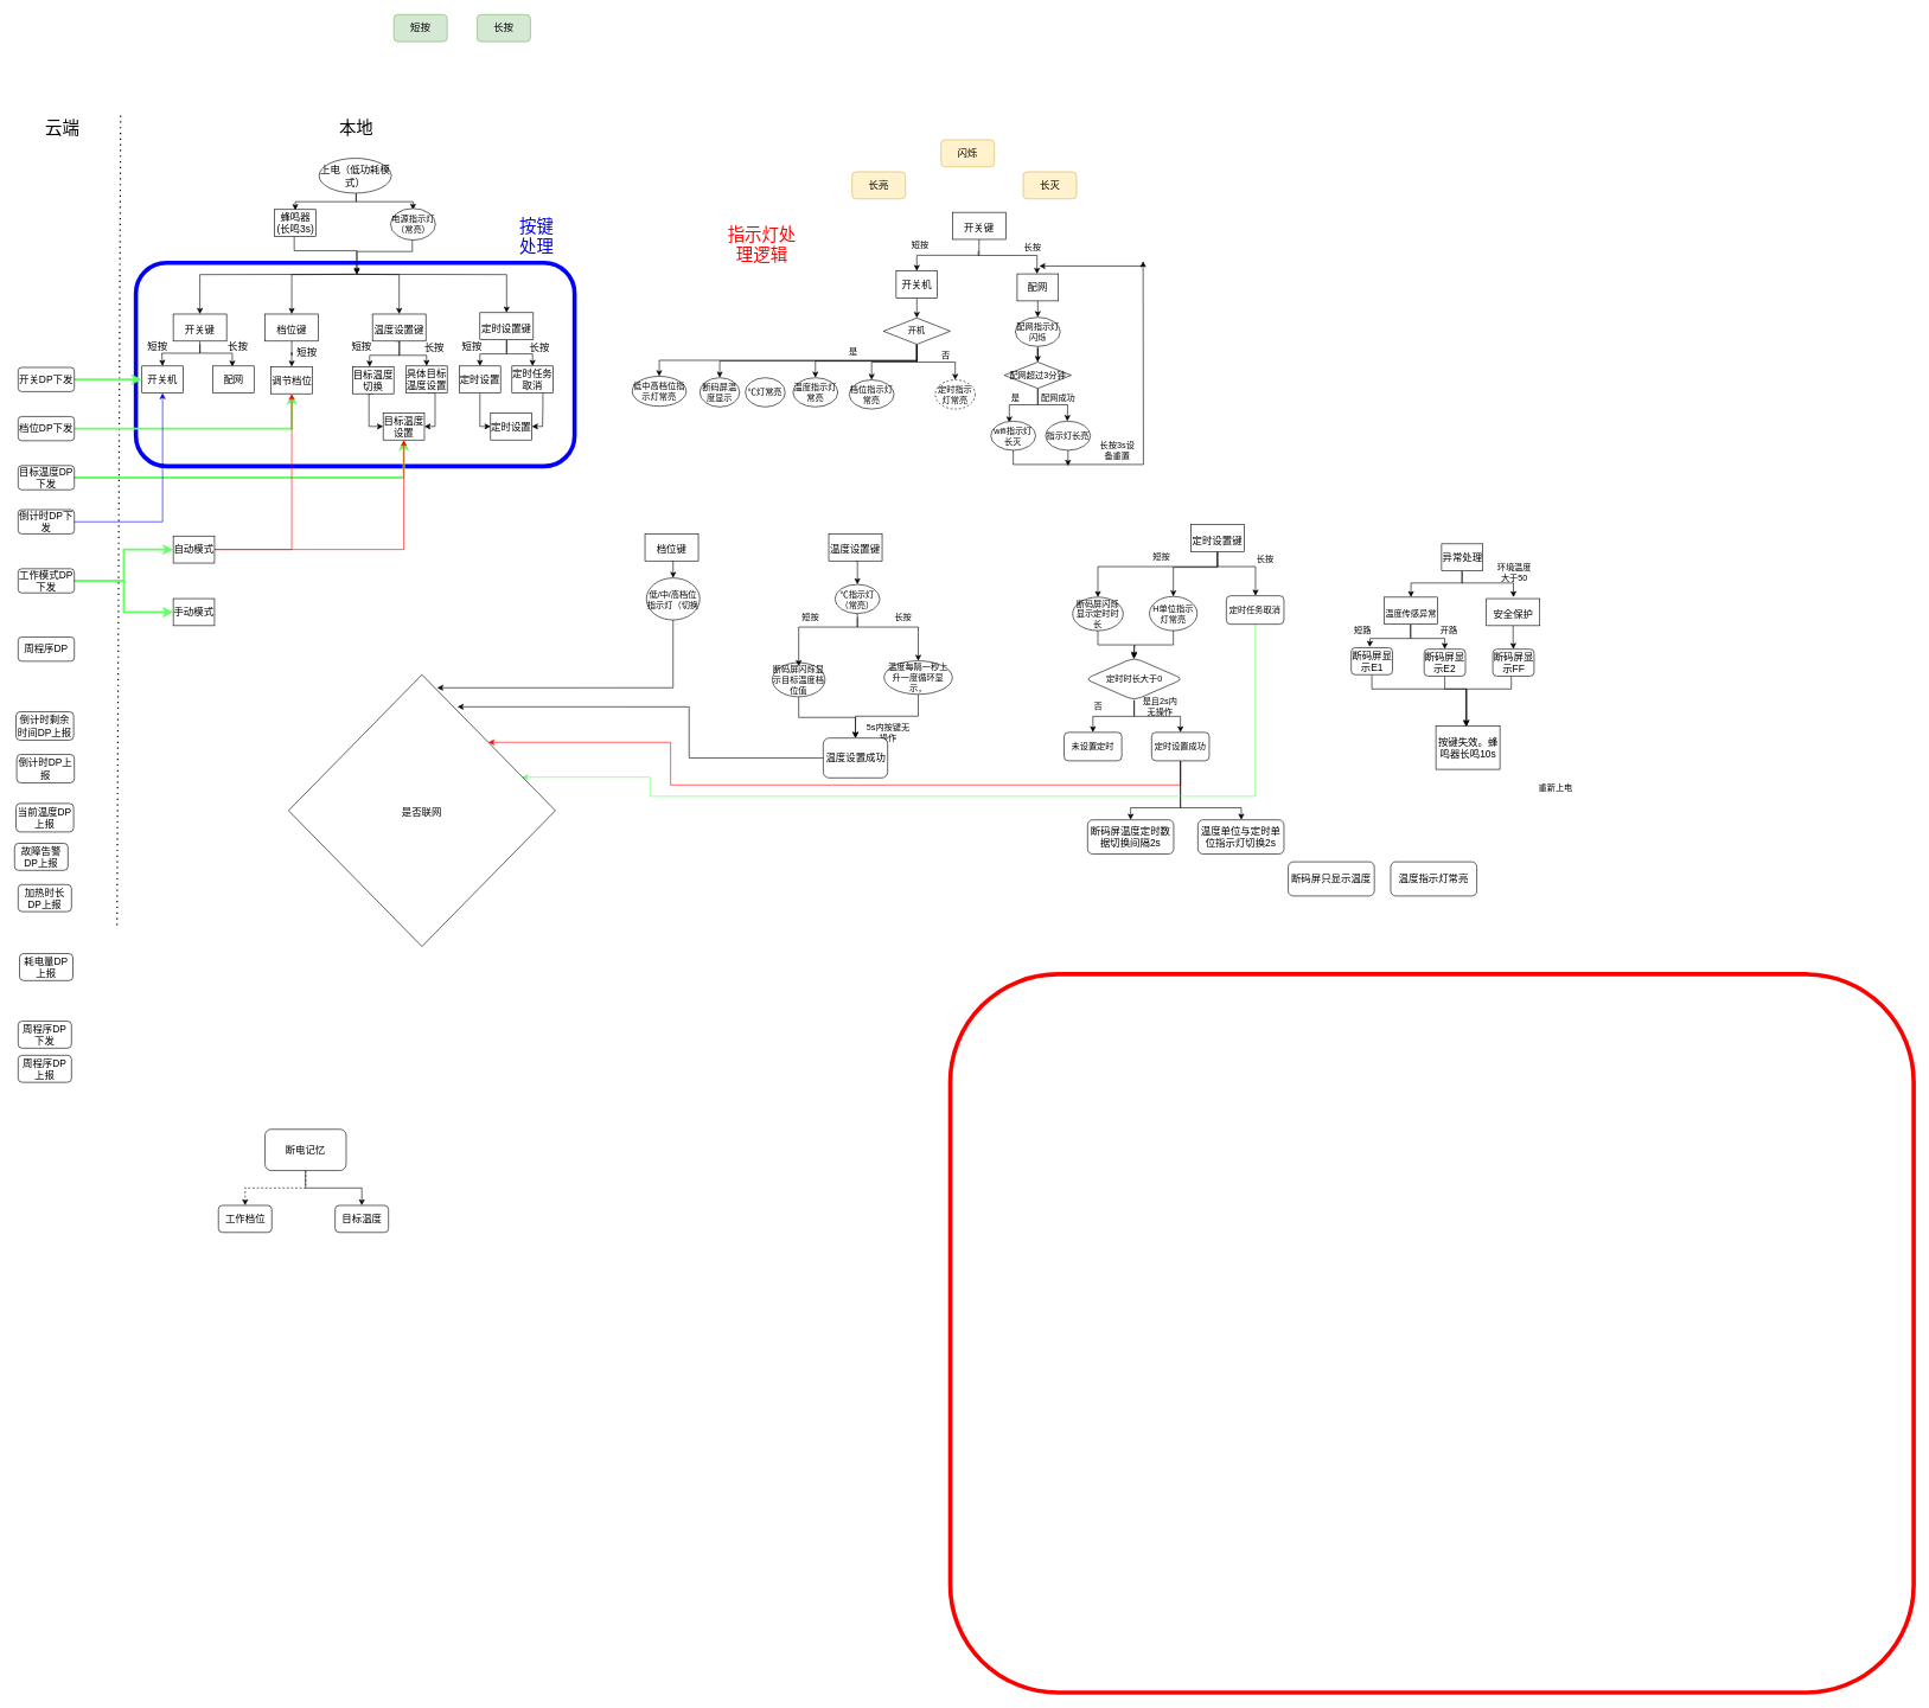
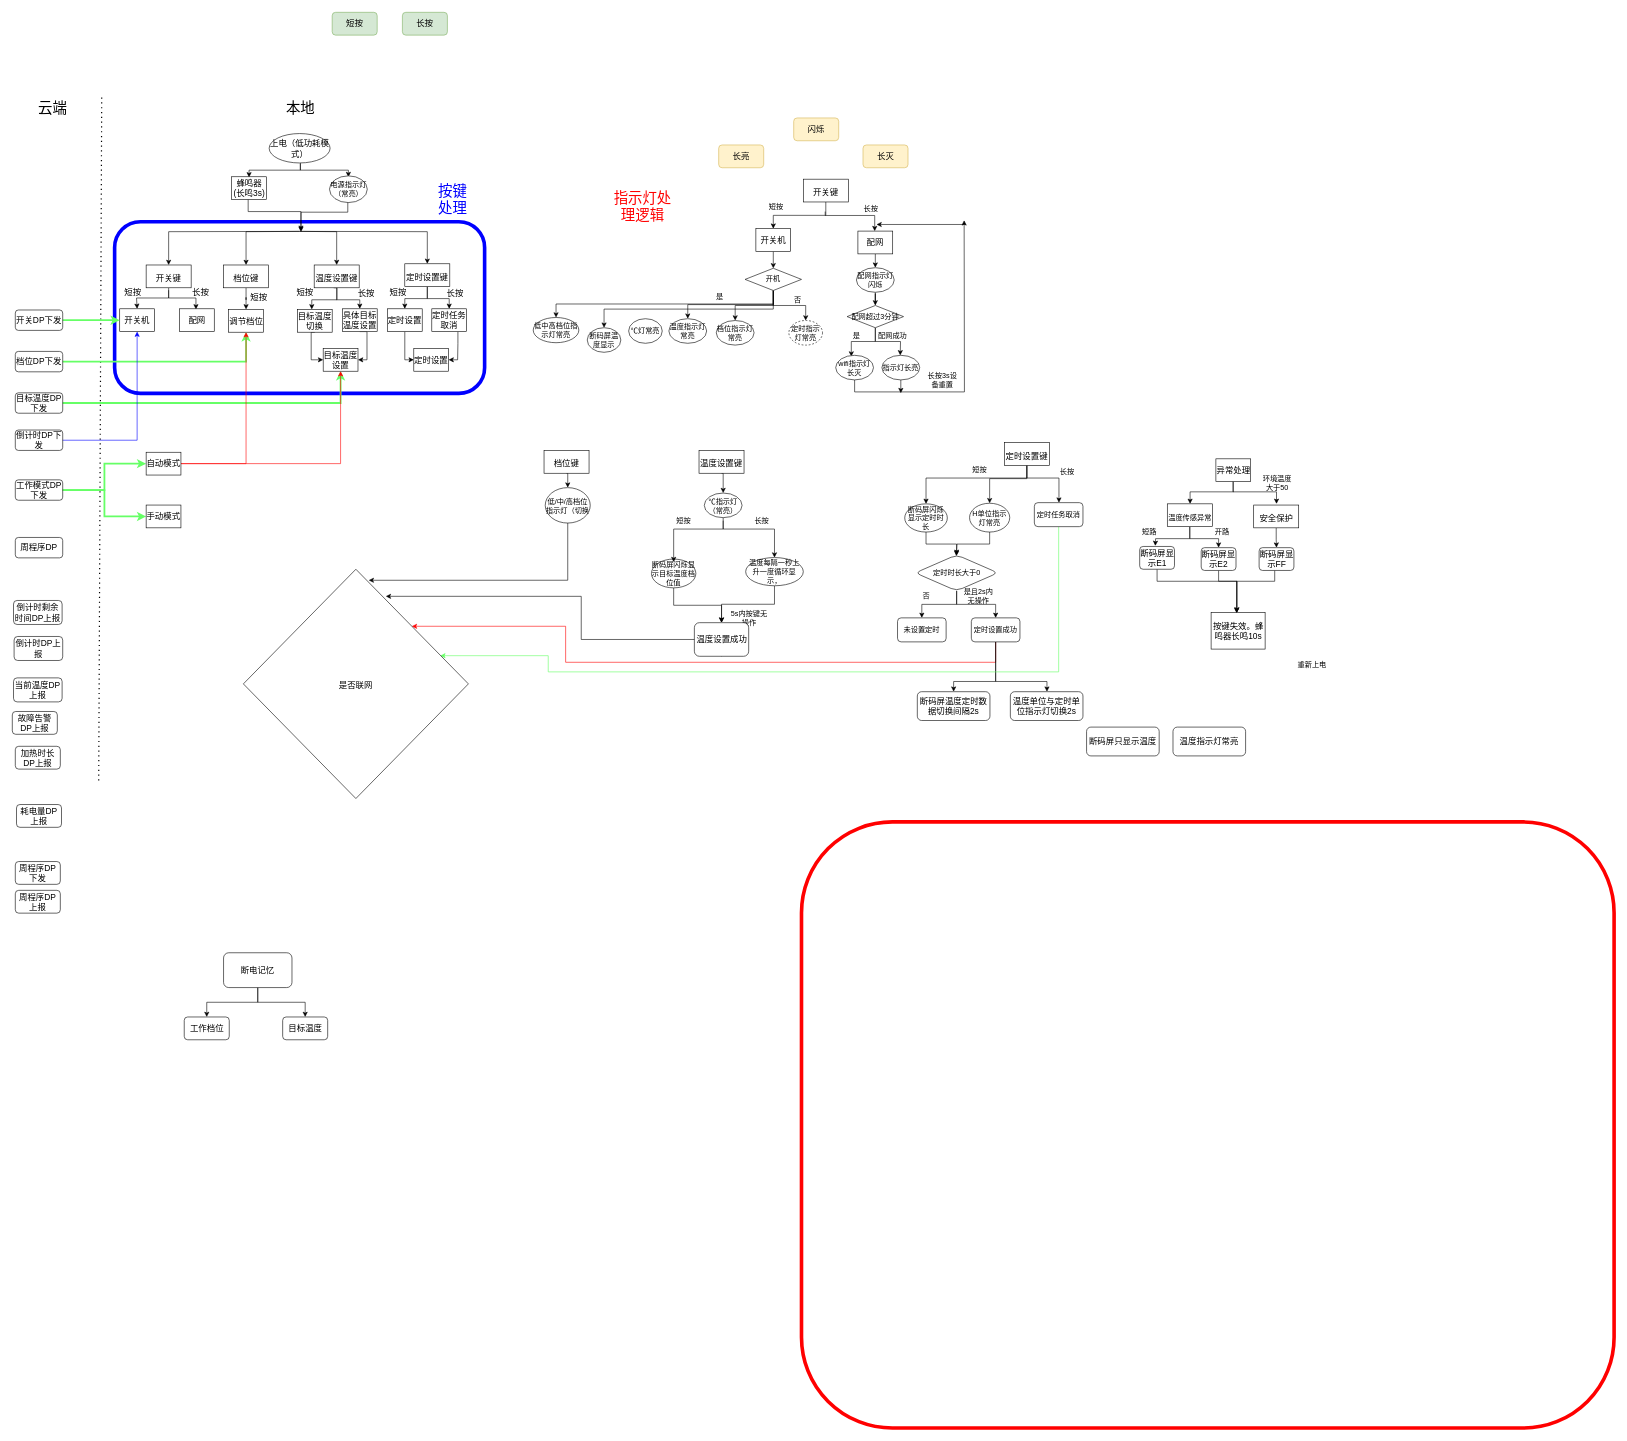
- <mxCell id="88" value="断码屏温度显示" style="ellipse;whiteSpace=wrap;html=1;" vertex="1" parent="1"><mxGeometry x="983" y="530.5" width="56" height="41" as="geometry" /></mxCell>
+ <mxCell id="88" value="断码屏温度显示" style="ellipse;whiteSpace=wrap;html=1;" vertex="1" parent="1"><mxGeometry x="978" y="545.5" width="56" height="41" as="geometry" /></mxCell>
- <mxCell id="177" style="edgeStyle=orthogonalEdgeStyle;rounded=0;orthogonalLoop=1;jettySize=auto;html=1;exitX=0.5;exitY=1;exitDx=0;exitDy=0;entryX=0.5;entryY=0;entryDx=0;entryDy=0;labelBackgroundColor=#66FF66;labelBorderColor=#66FF66;fontSize=14;fontColor=#000000;strokeColor=#000000;strokeWidth=1;dashed=1;" edge="1" parent="1" source="179" target="180"><mxGeometry relative="1" as="geometry" /></mxCell>
+ <mxCell id="177" style="edgeStyle=orthogonalEdgeStyle;rounded=0;orthogonalLoop=1;jettySize=auto;html=1;exitX=0.5;exitY=1;exitDx=0;exitDy=0;entryX=0.5;entryY=0;entryDx=0;entryDy=0;labelBackgroundColor=#66FF66;labelBorderColor=#66FF66;fontSize=14;fontColor=#000000;strokeColor=#000000;strokeWidth=1;" edge="1" parent="1" source="179" target="180"><mxGeometry relative="1" as="geometry" /></mxCell>
